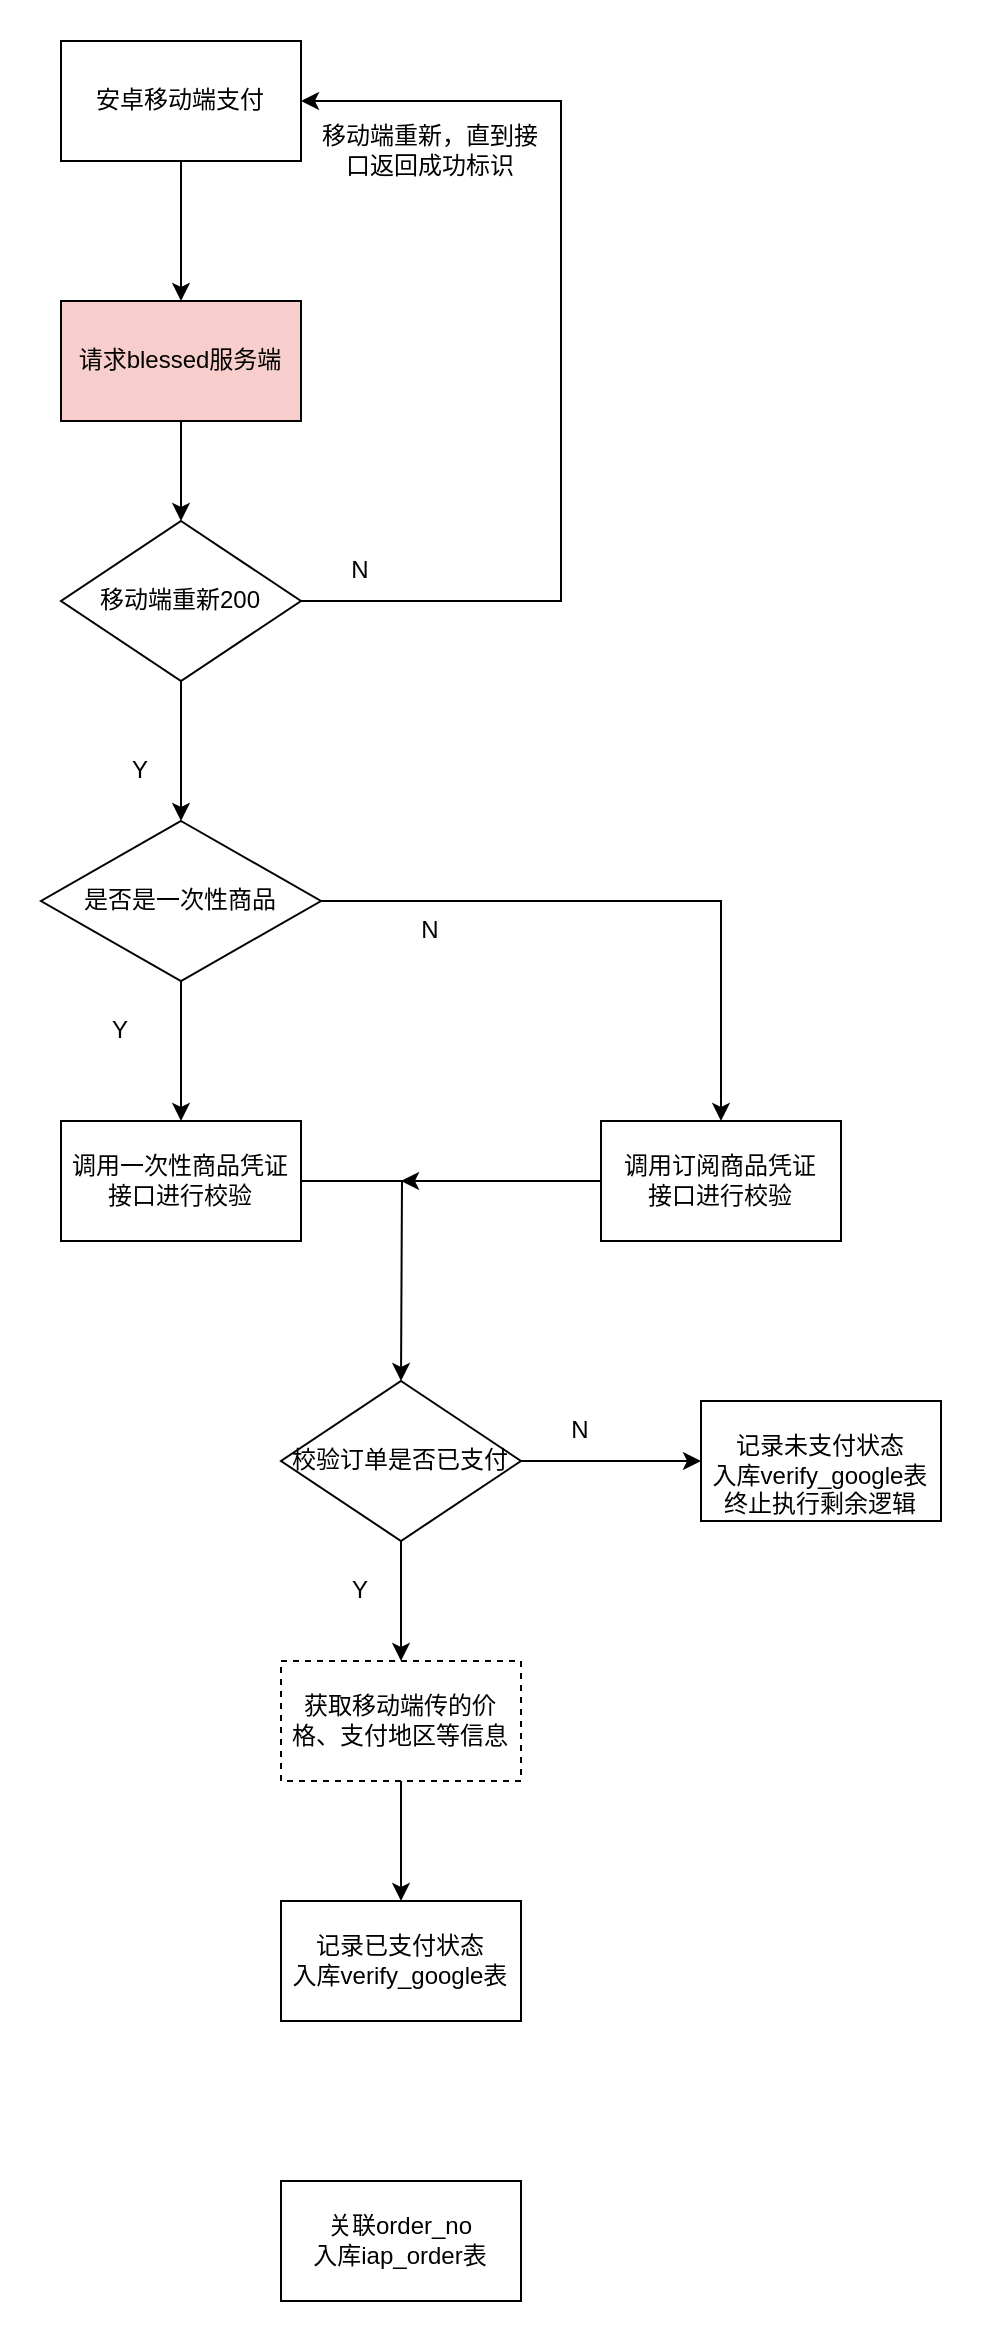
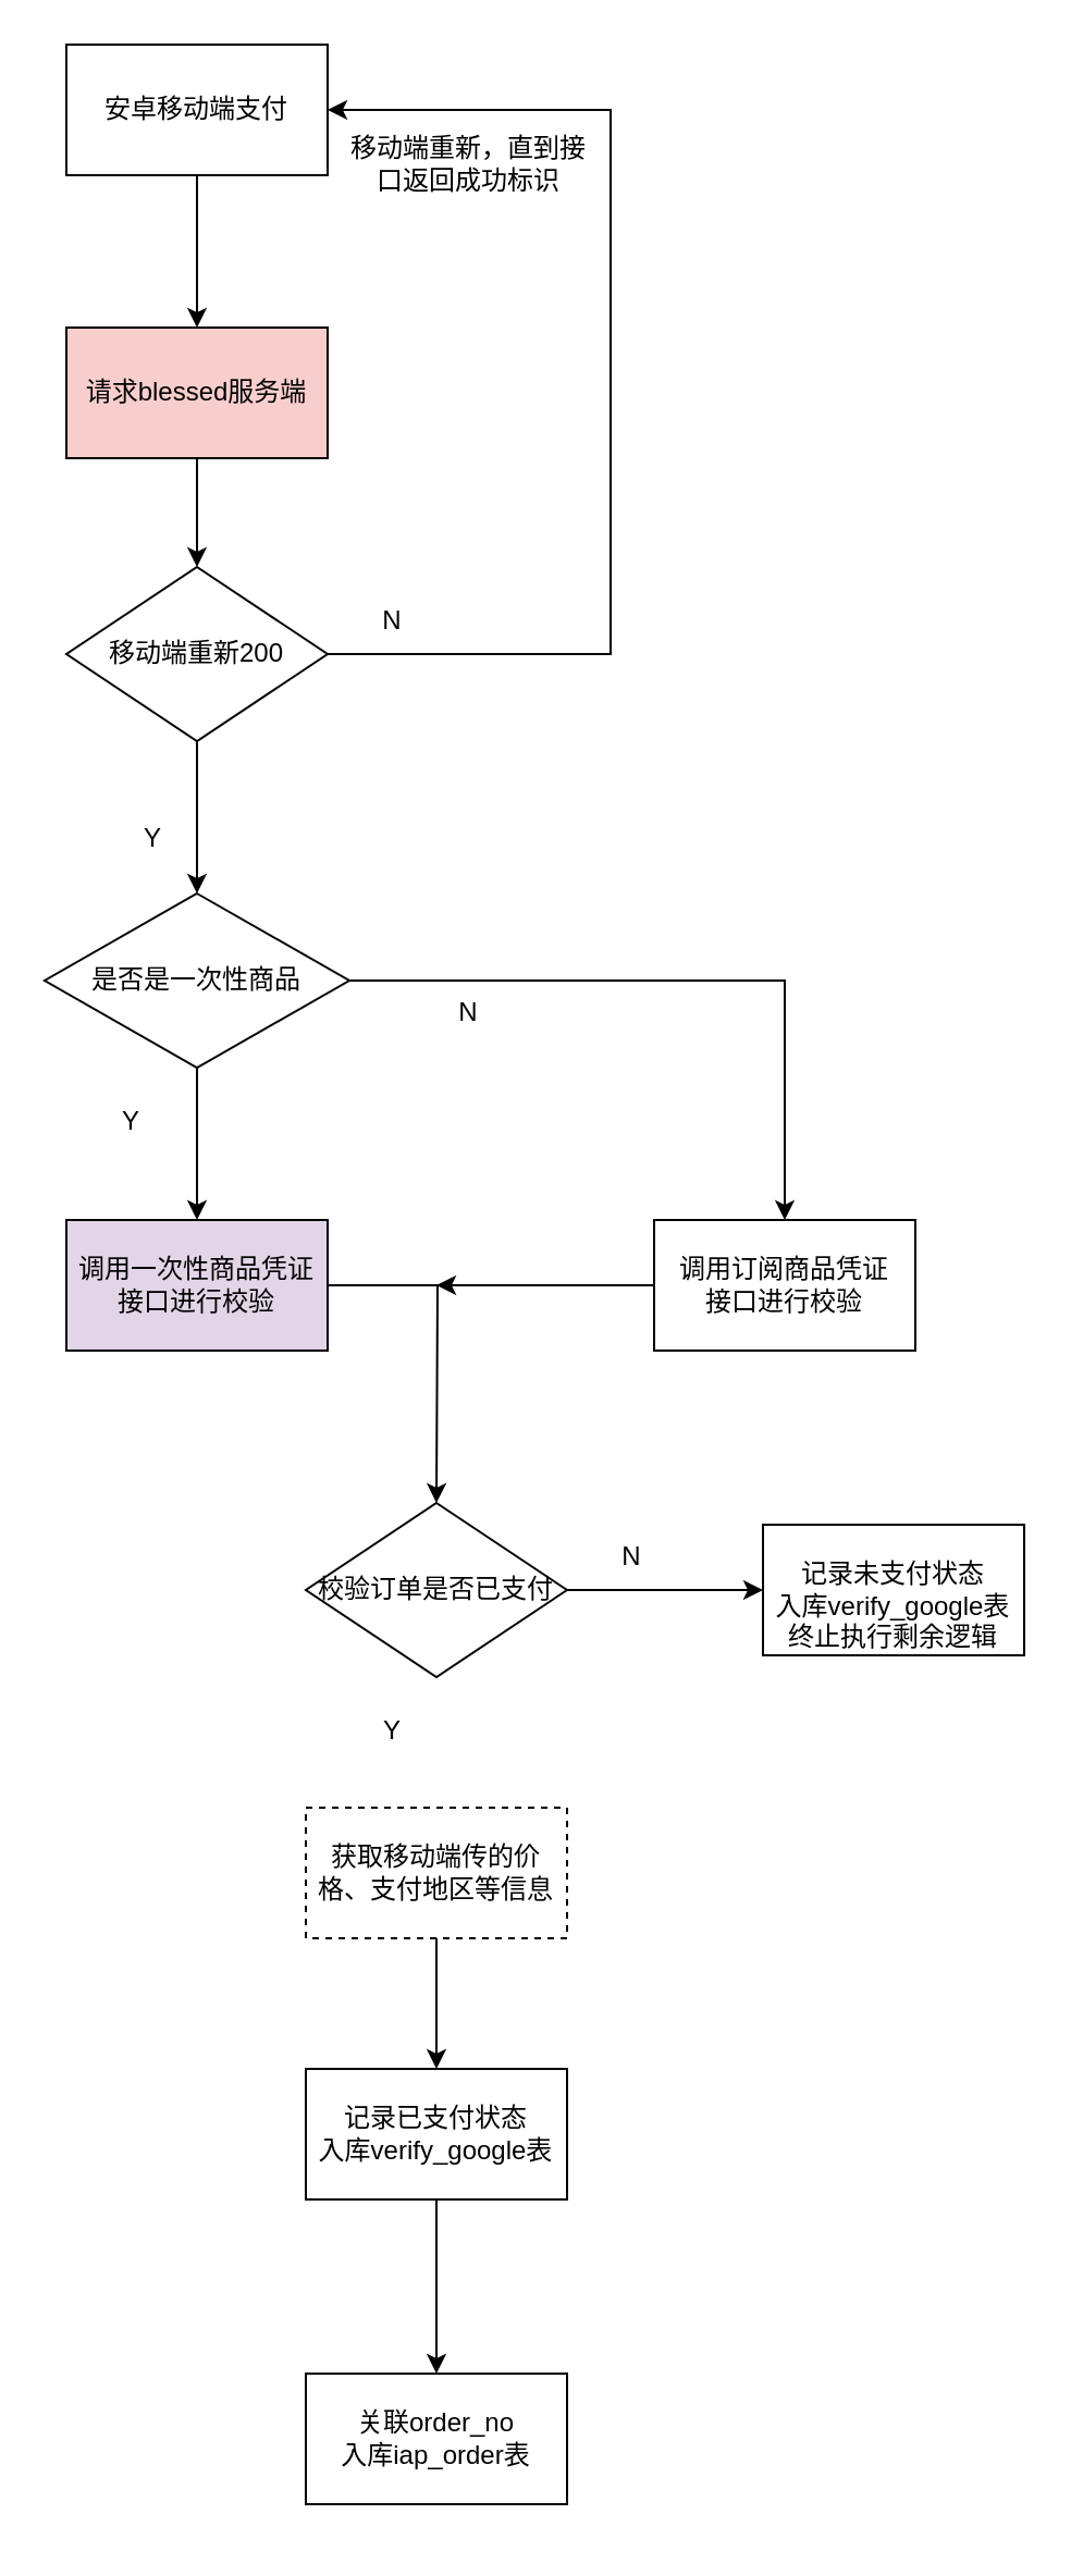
- <mxCell id="17" value="调用一次性商品凭证&lt;br&gt;接口进行校验" style="rounded=0;whiteSpace=wrap;html=1;" vertex="1" parent="1"><mxGeometry x="30" y="560" width="120" height="60" as="geometry" /></mxCell>
+ <mxCell id="17" value="调用一次性商品凭证&lt;br&gt;接口进行校验" style="rounded=0;whiteSpace=wrap;html=1;fillColor=#e1d5e7;" vertex="1" parent="1"><mxGeometry x="30" y="560" width="120" height="60" as="geometry" /></mxCell>
- <mxCell id="22" value="" style="edgeStyle=orthogonalEdgeStyle;rounded=0;orthogonalLoop=1;jettySize=auto;html=1;" edge="1" parent="1" source="23" target="27"><mxGeometry relative="1" as="geometry" /></mxCell>
+ <mxCell id="29" value="" style="edgeStyle=orthogonalEdgeStyle;rounded=0;orthogonalLoop=1;jettySize=auto;html=1;" edge="1" parent="1" source="30" target="31"><mxGeometry relative="1" as="geometry"><Array as="points"><mxPoint x="200" y="1030" /><mxPoint x="200" y="1030" /></Array></mxGeometry></mxCell>
